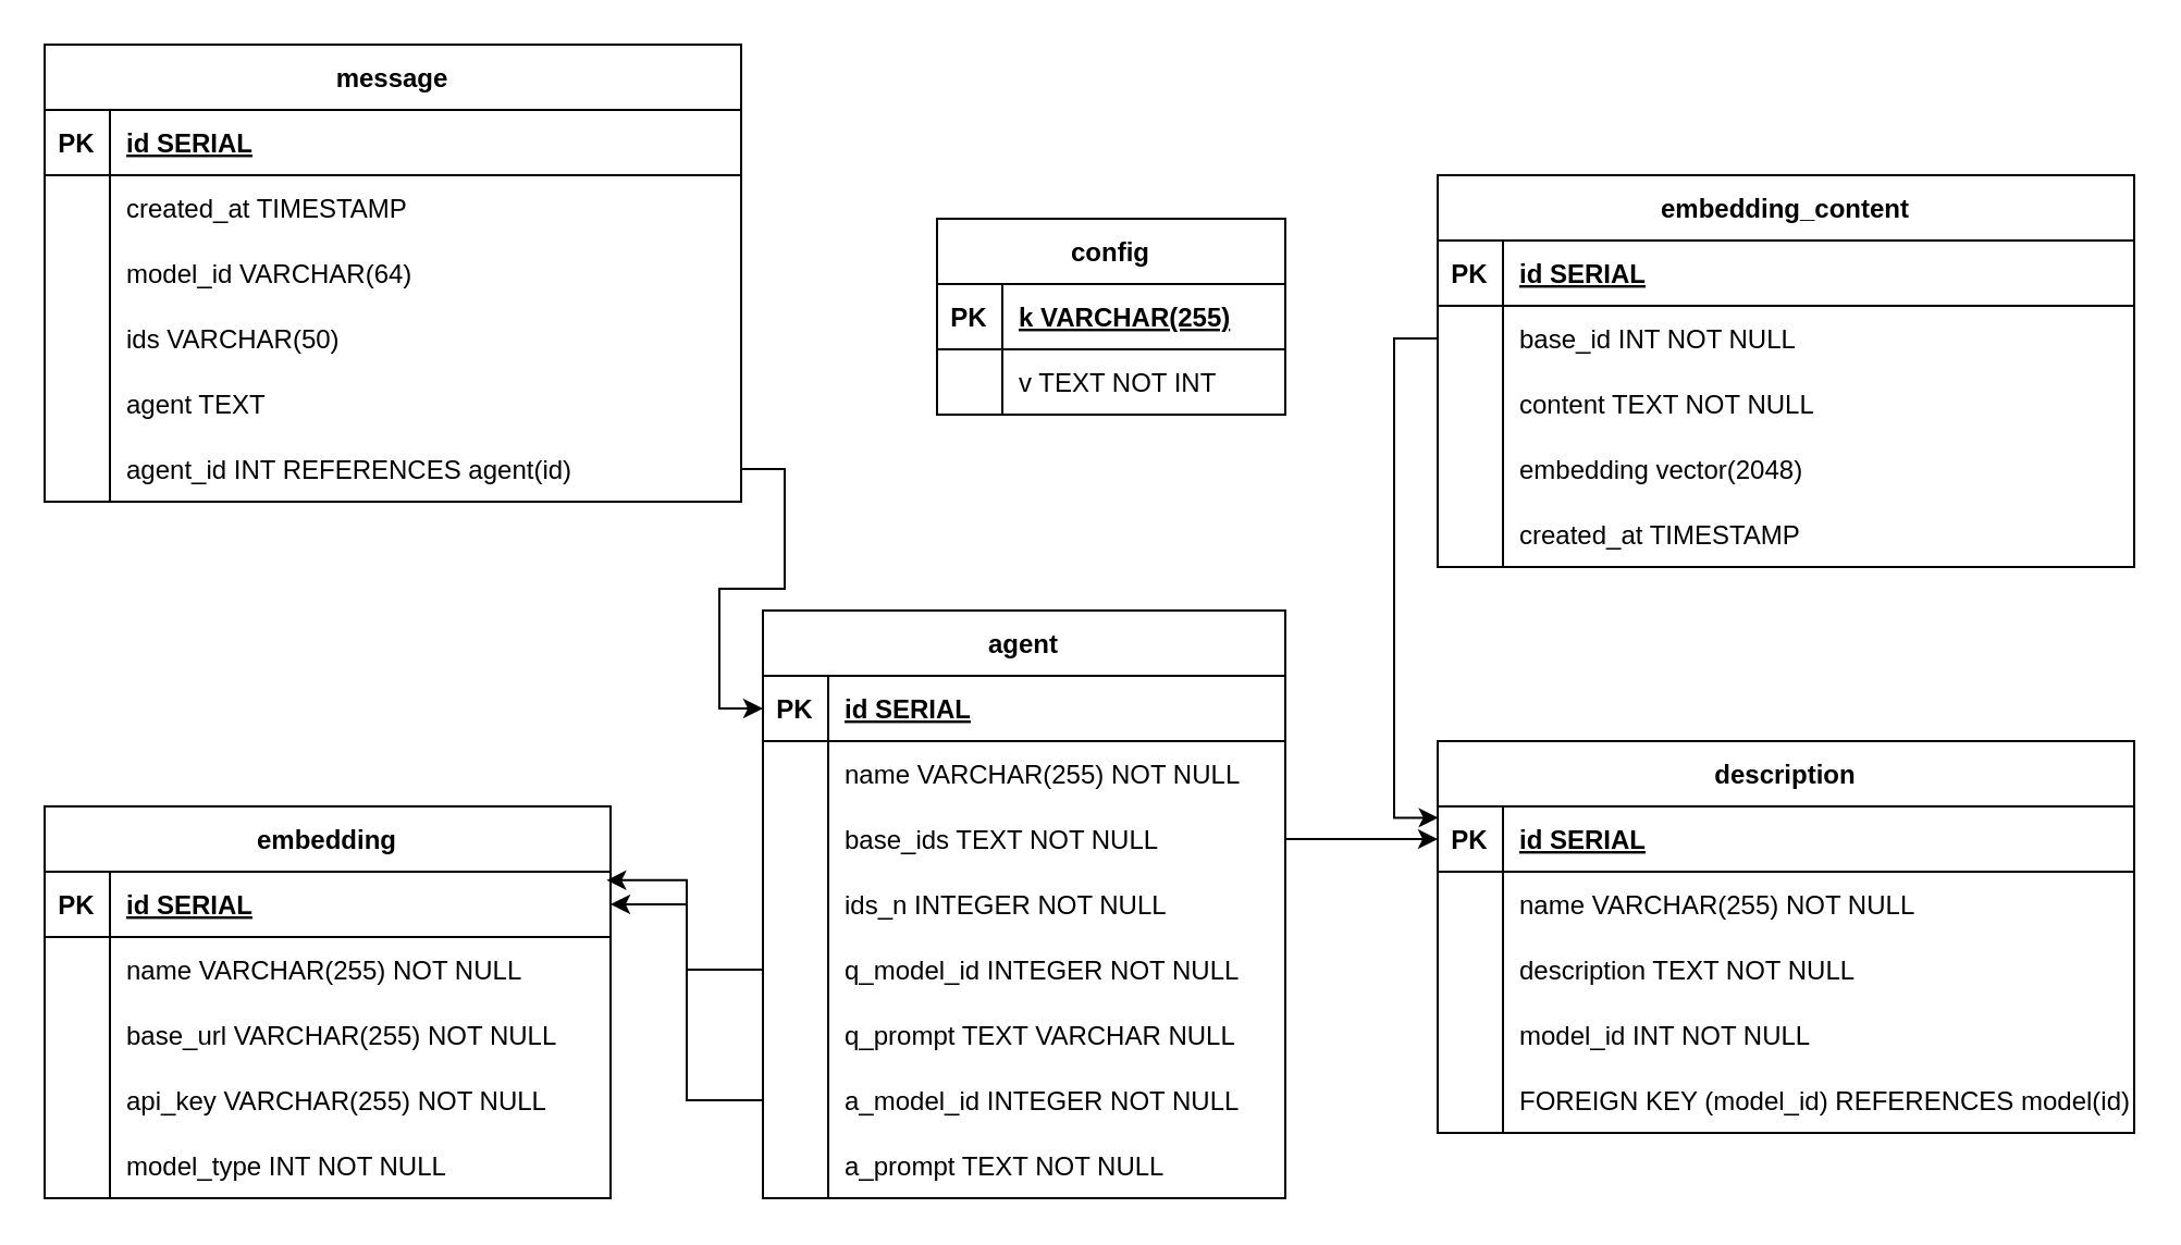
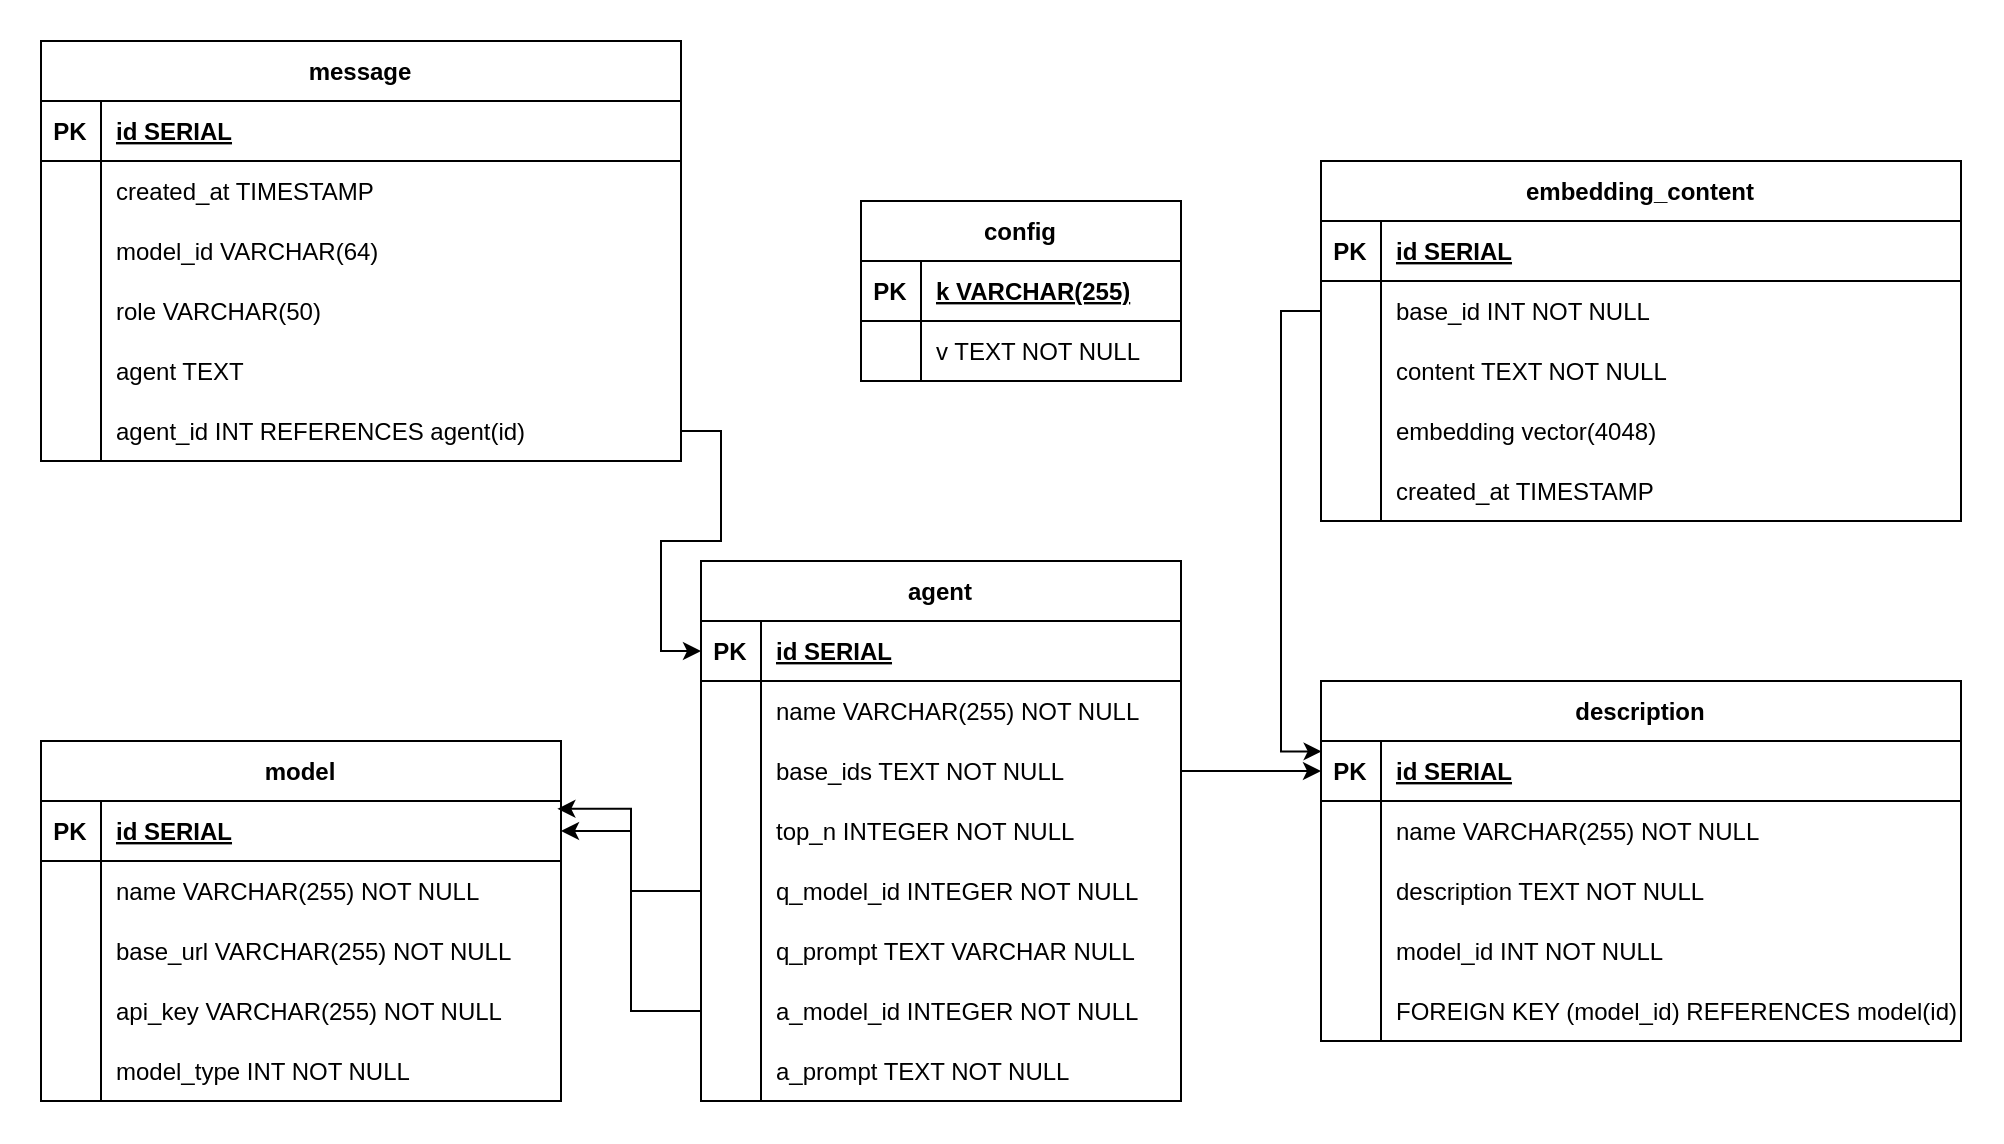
- <mxCell id="98" value="ids VARCHAR(50)" style="shape=partialRectangle;overflow=hidden;connectable=0;fillColor=none;align=left;strokeColor=inherit;top=0;left=0;bottom=0;right=0;spacingLeft=6;" vertex="1" parent="96"><mxGeometry x="30" width="290" height="30" as="geometry"><mxRectangle width="290" height="30" as="alternateBounds" /></mxGeometry></mxCell>
+ <mxCell id="98" value="role VARCHAR(50)" style="shape=partialRectangle;overflow=hidden;connectable=0;fillColor=none;align=left;strokeColor=inherit;top=0;left=0;bottom=0;right=0;spacingLeft=6;" vertex="1" parent="96"><mxGeometry x="30" width="290" height="30" as="geometry"><mxRectangle width="290" height="30" as="alternateBounds" /></mxGeometry></mxCell>
- <mxCell id="56" value="v TEXT NOT INT" style="shape=partialRectangle;overflow=hidden;connectable=0;fillColor=none;align=left;strokeColor=inherit;top=0;left=0;bottom=0;right=0;spacingLeft=6;" parent="54" vertex="1"><mxGeometry x="30" width="130" height="30" as="geometry"><mxRectangle width="130" height="30" as="alternateBounds" /></mxGeometry></mxCell>
+ <mxCell id="56" value="v TEXT NOT NULL" style="shape=partialRectangle;overflow=hidden;connectable=0;fillColor=none;align=left;strokeColor=inherit;top=0;left=0;bottom=0;right=0;spacingLeft=6;" parent="54" vertex="1"><mxGeometry x="30" width="130" height="30" as="geometry"><mxRectangle width="130" height="30" as="alternateBounds" /></mxGeometry></mxCell>
- <mxCell id="46" value="embedding vector(2048)" style="shape=partialRectangle;overflow=hidden;connectable=0;fillColor=none;align=left;strokeColor=inherit;top=0;left=0;bottom=0;right=0;spacingLeft=6;" parent="44" vertex="1"><mxGeometry x="30" width="290" height="30" as="geometry"><mxRectangle width="290" height="30" as="alternateBounds" /></mxGeometry></mxCell>
+ <mxCell id="46" value="embedding vector(4048)" style="shape=partialRectangle;overflow=hidden;connectable=0;fillColor=none;align=left;strokeColor=inherit;top=0;left=0;bottom=0;right=0;spacingLeft=6;" parent="44" vertex="1"><mxGeometry x="30" width="290" height="30" as="geometry"><mxRectangle width="290" height="30" as="alternateBounds" /></mxGeometry></mxCell>
- <mxCell id="2" value="embedding" style="shape=table;startSize=30;container=1;collapsible=1;childLayout=tableLayout;fixedRows=1;rowLines=0;fontStyle=1;align=center;resizeLast=1;" parent="1" vertex="1"><mxGeometry x="20" y="370" width="260" height="180" as="geometry" /></mxCell>
+ <mxCell id="2" value="model" style="shape=table;startSize=30;container=1;collapsible=1;childLayout=tableLayout;fixedRows=1;rowLines=0;fontStyle=1;align=center;resizeLast=1;" parent="1" vertex="1"><mxGeometry x="20" y="370" width="260" height="180" as="geometry" /></mxCell>
- <mxCell id="69" value="ids_n INTEGER NOT NULL" style="shape=partialRectangle;overflow=hidden;connectable=0;fillColor=none;align=left;strokeColor=inherit;top=0;left=0;bottom=0;right=0;spacingLeft=6;" parent="67" vertex="1"><mxGeometry x="30" width="210" height="30" as="geometry"><mxRectangle width="210" height="30" as="alternateBounds" /></mxGeometry></mxCell>
+ <mxCell id="69" value="top_n INTEGER NOT NULL" style="shape=partialRectangle;overflow=hidden;connectable=0;fillColor=none;align=left;strokeColor=inherit;top=0;left=0;bottom=0;right=0;spacingLeft=6;" parent="67" vertex="1"><mxGeometry x="30" width="210" height="30" as="geometry"><mxRectangle width="210" height="30" as="alternateBounds" /></mxGeometry></mxCell>
